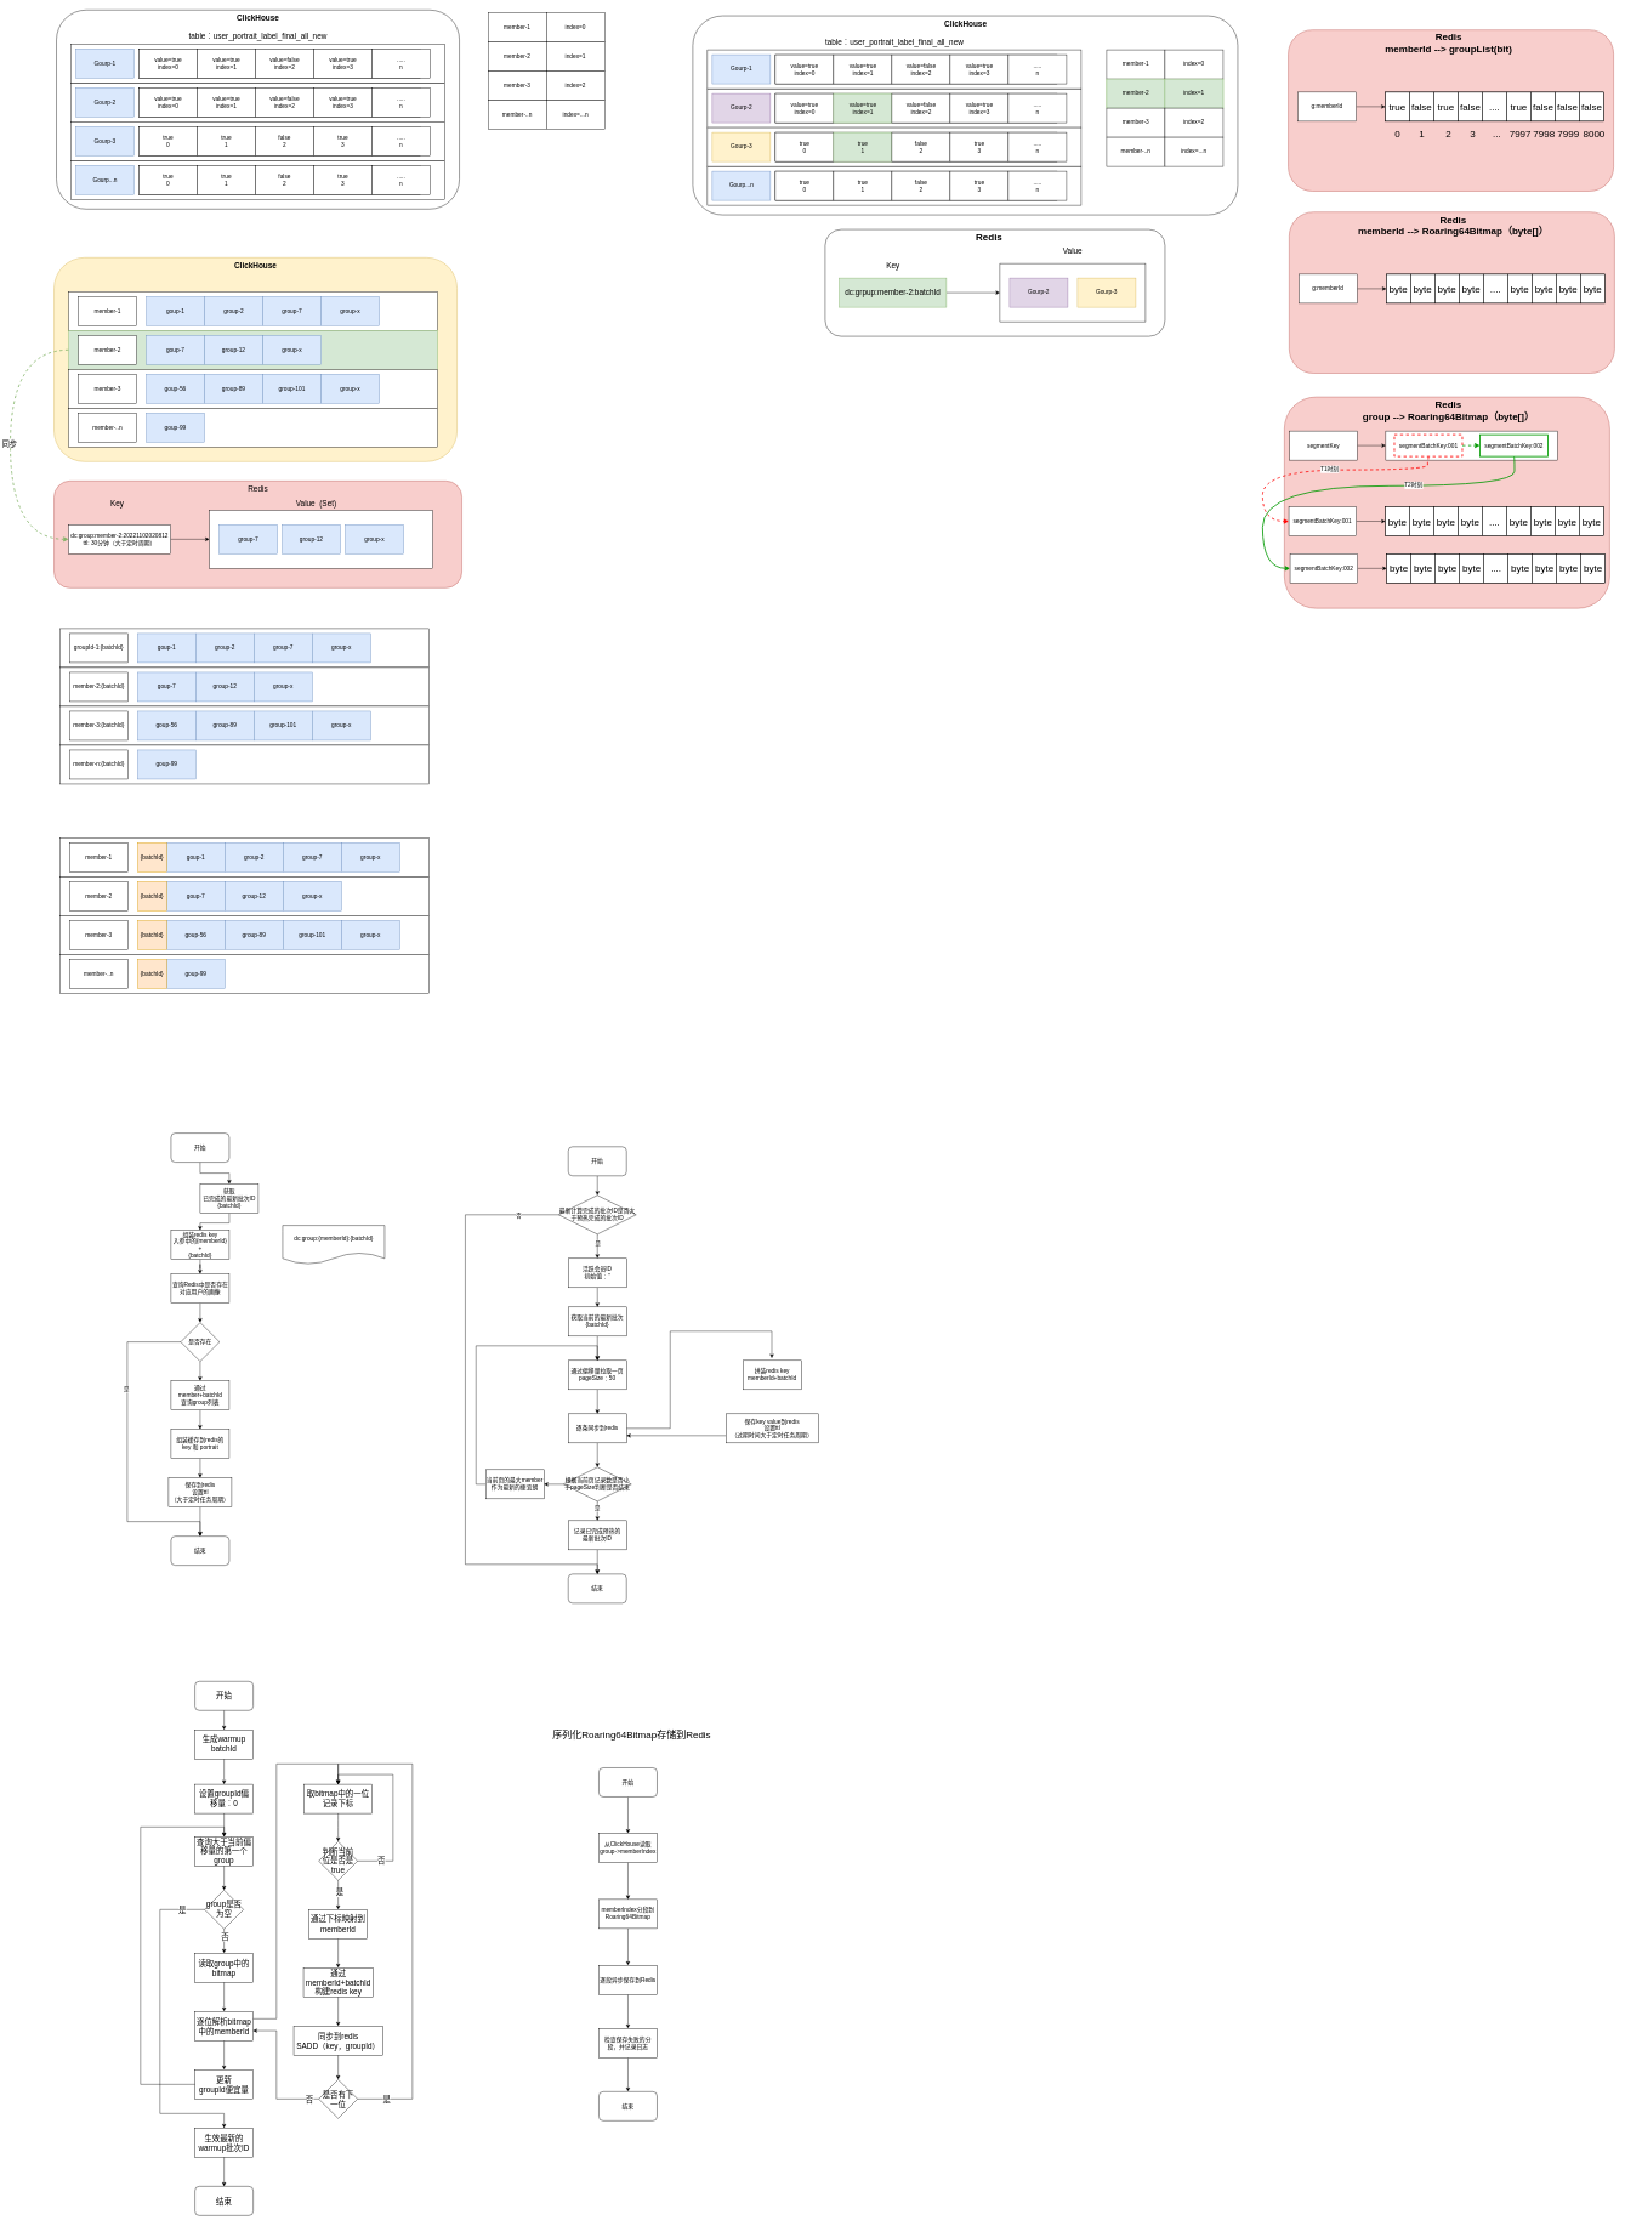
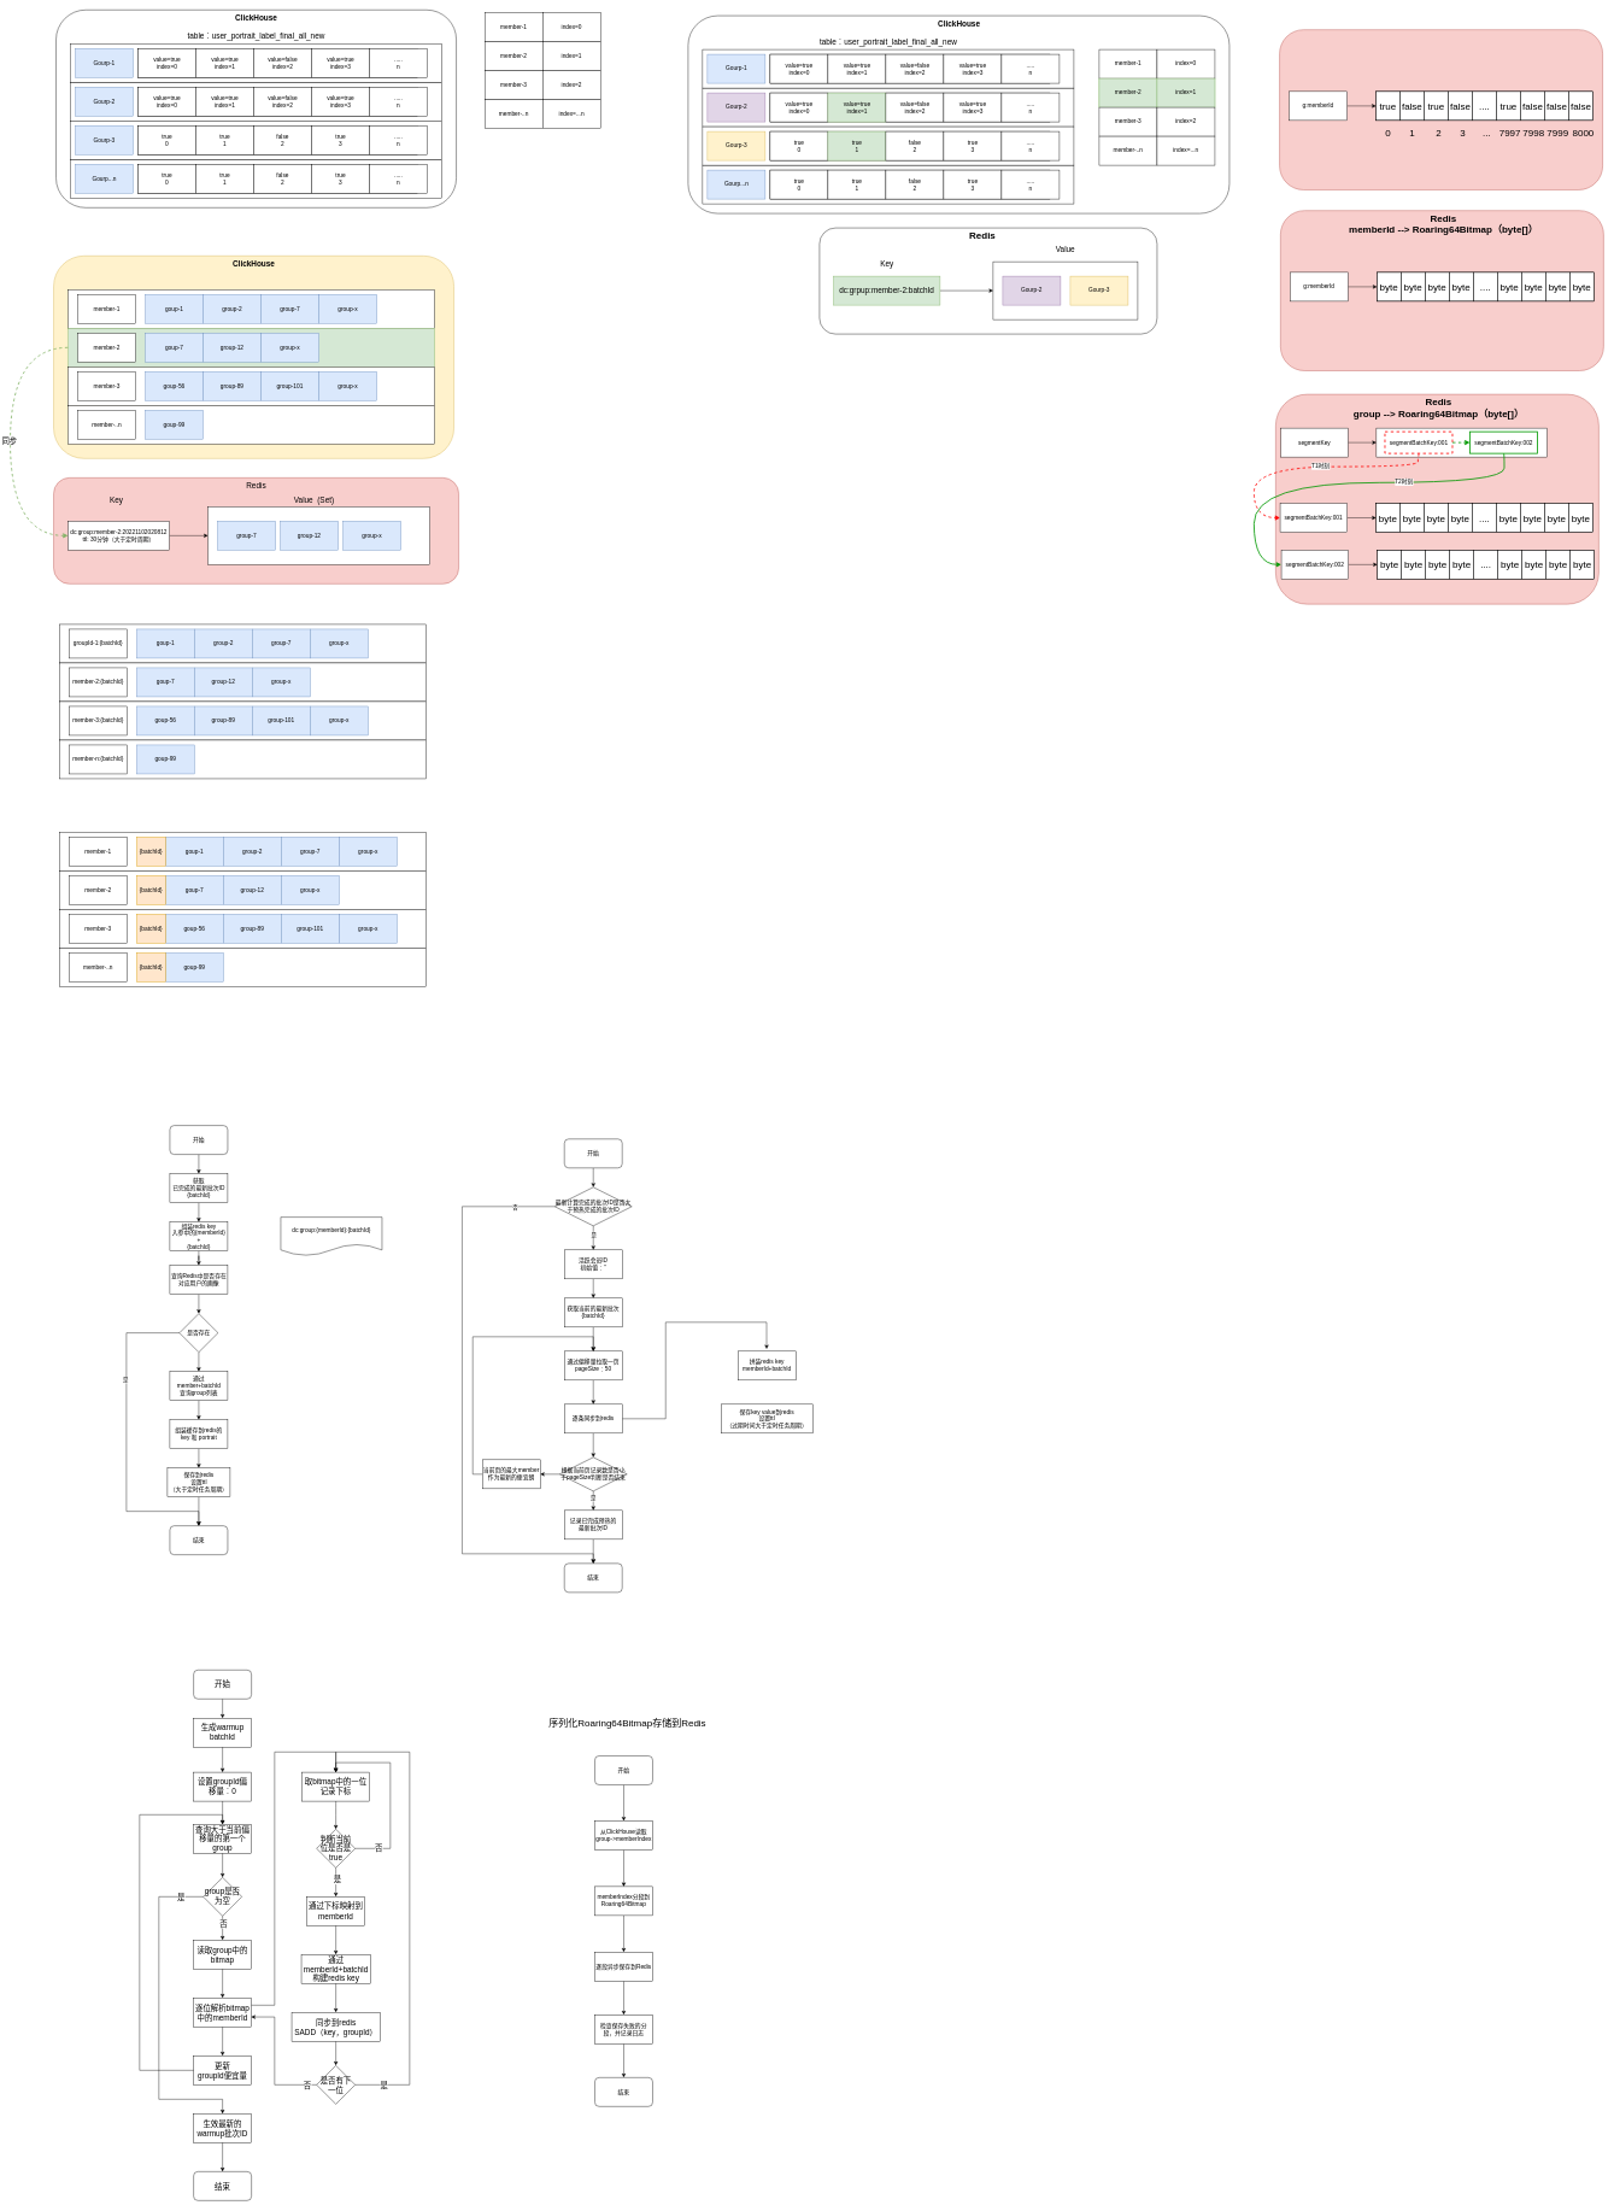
- <mxCell id="263" value="Redis&lt;br&gt;memberId --&amp;gt; groupList(bit)" style="text;html=1;strokeColor=none;fillColor=none;align=center;verticalAlign=middle;whiteSpace=wrap;rounded=0;fontSize=20;fontStyle=1" vertex="1" parent="1"><mxGeometry x="2820.5" y="72" width="325" height="30" as="geometry" /></mxCell>
- <mxCell id="39" value="获取&lt;br&gt;已完成的最新批次ID&lt;br&gt;{batchId}" style="rounded=0;whiteSpace=wrap;html=1;" parent="1" vertex="1"><mxGeometry x="411.74" y="2438" width="120" height="60" as="geometry" /></mxCell>
+ <mxCell id="39" value="获取&lt;br&gt;已完成的最新批次ID&lt;br&gt;{batchId}" style="rounded=0;whiteSpace=wrap;html=1;" parent="1" vertex="1"><mxGeometry x="351.74" y="2433" width="120" height="60" as="geometry" /></mxCell>
- <mxCell id="112" style="edgeStyle=orthogonalEdgeStyle;rounded=0;orthogonalLoop=1;jettySize=auto;html=1;entryX=1;entryY=0.75;entryDx=0;entryDy=0;exitX=0;exitY=0.75;exitDx=0;exitDy=0;" parent="1" source="113" target="110" edge="1"><mxGeometry relative="1" as="geometry" /></mxCell>
